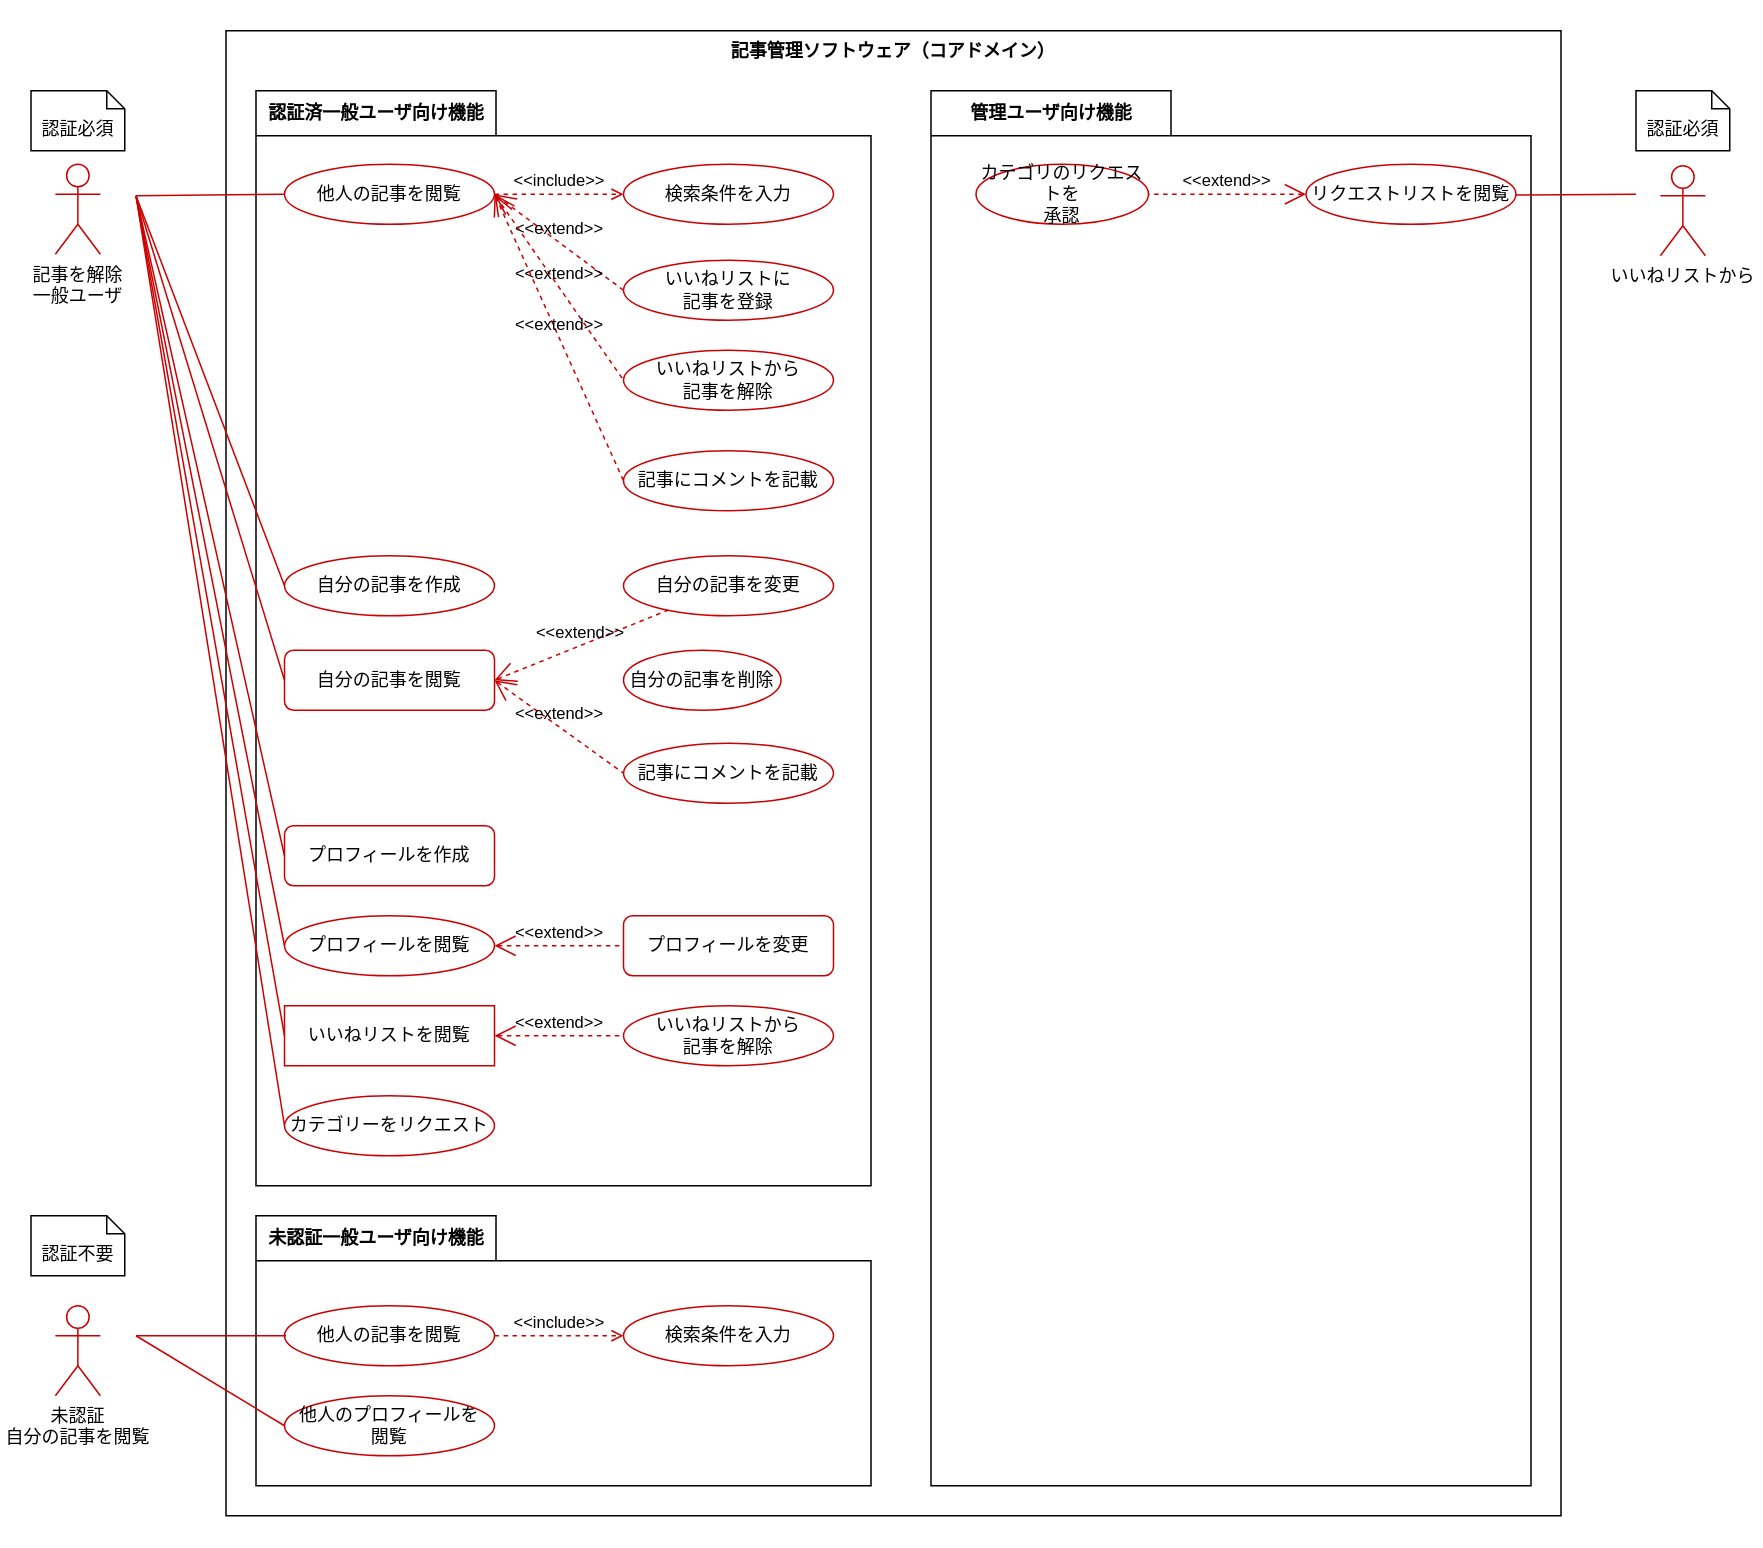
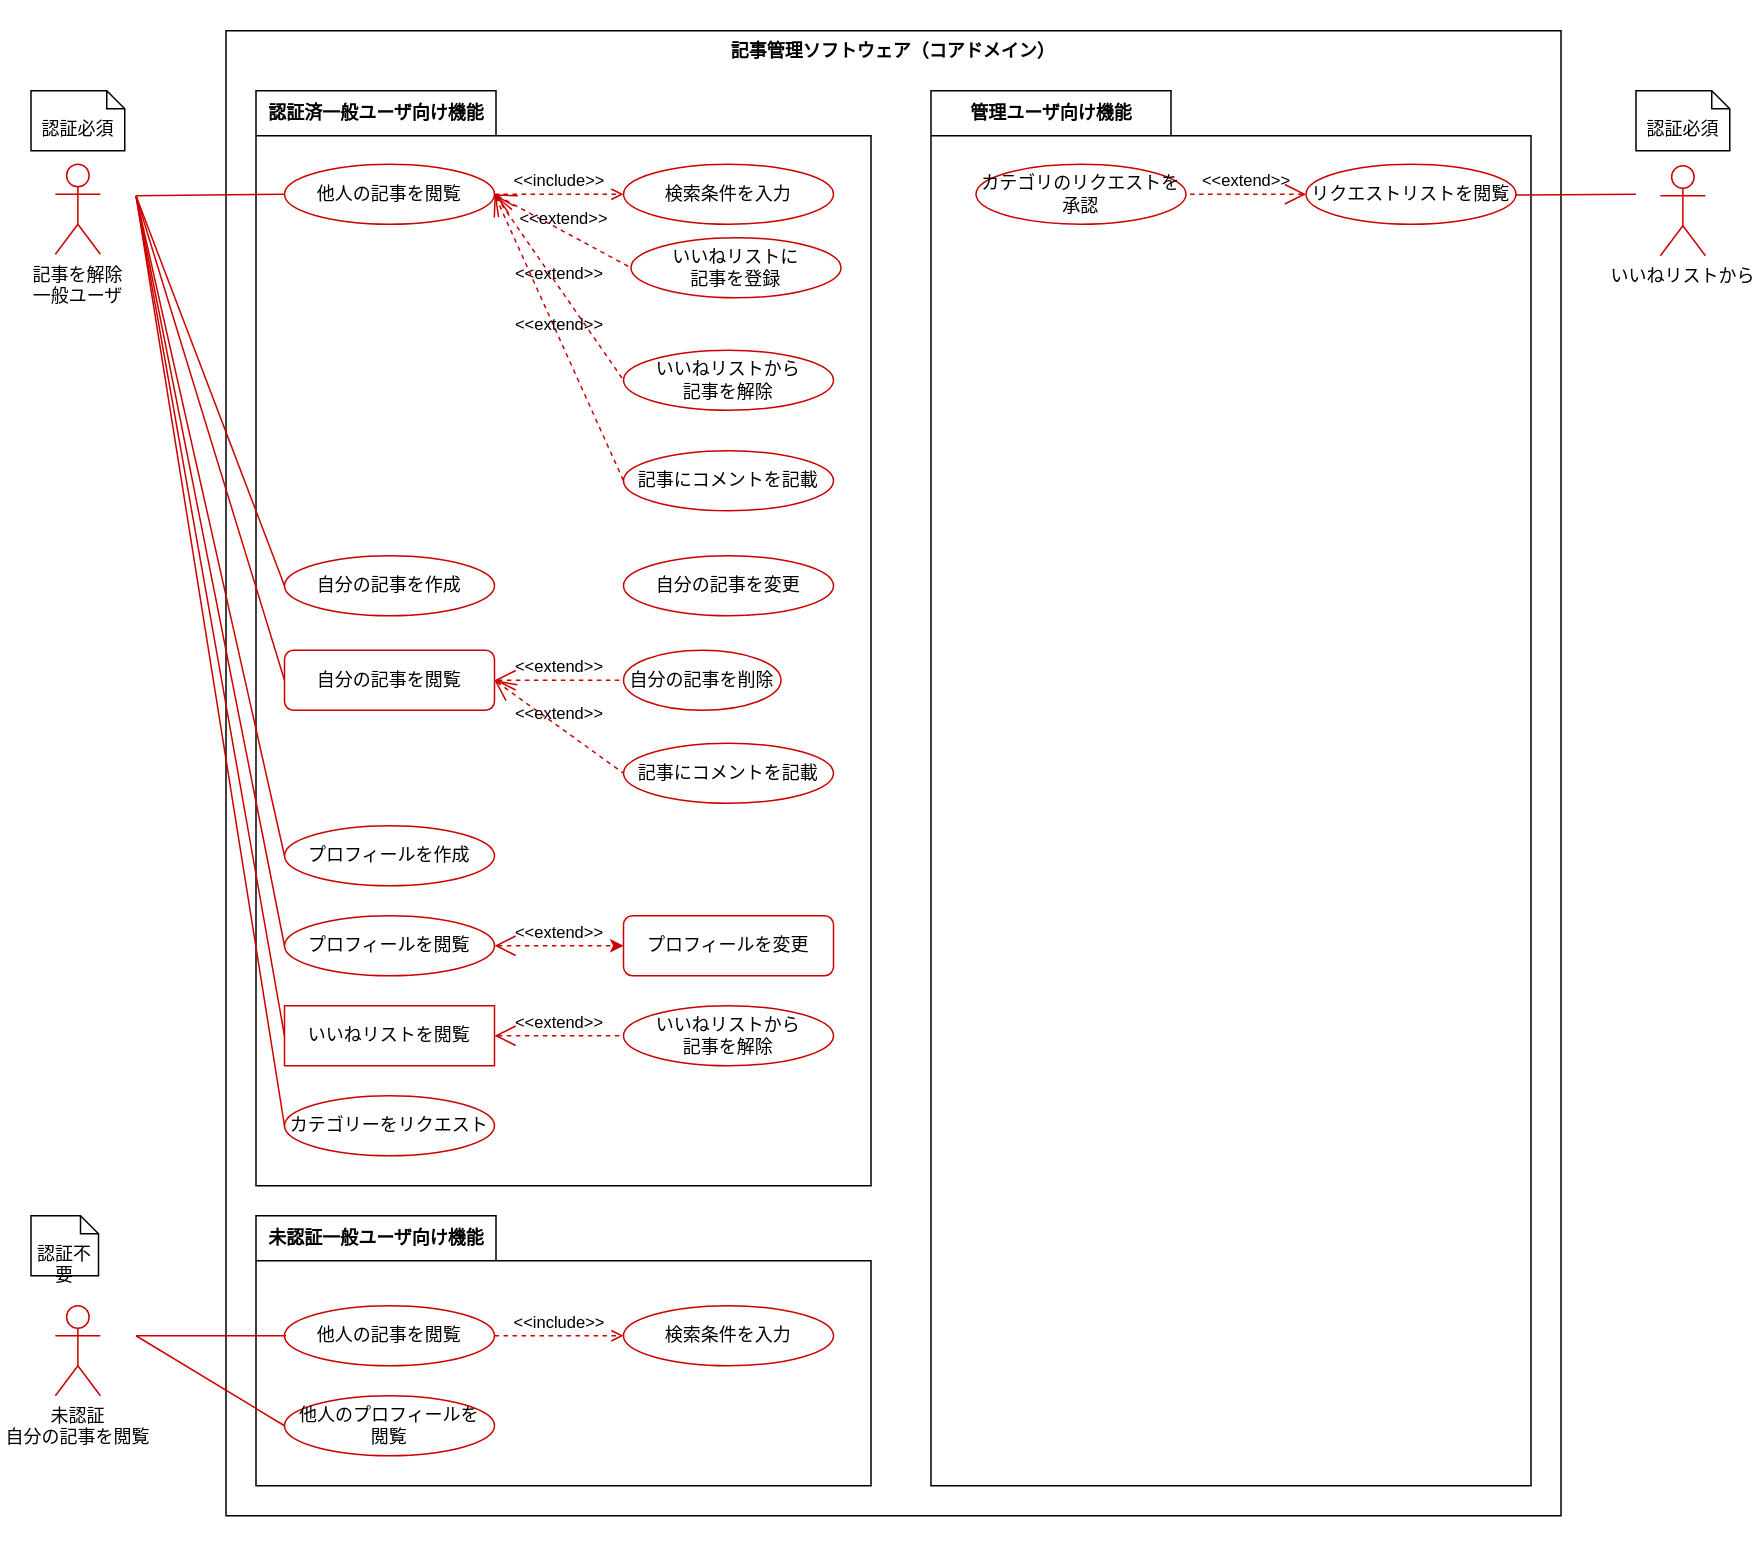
- <mxCell id="49" value="カテゴリのリクエストを&lt;br&gt;承認" style="ellipse;whiteSpace=wrap;html=1;strokeColor=#CC0000;" vertex="1" parent="1"><mxGeometry x="650" y="109" width="115" height="40" as="geometry" /></mxCell>
+ <mxCell id="49" value="カテゴリのリクエストを&lt;br&gt;承認" style="ellipse;whiteSpace=wrap;html=1;strokeColor=#CC0000;" vertex="1" parent="1"><mxGeometry x="650" y="109" width="140" height="40" as="geometry" /></mxCell>
- <mxCell id="20" value="いいねリストに&lt;br&gt;記事を登録" style="ellipse;whiteSpace=wrap;html=1;strokeColor=#CC0000;" parent="1" vertex="1"><mxGeometry x="415" y="173" width="140" height="40" as="geometry" /></mxCell>
+ <mxCell id="20" value="いいねリストに&lt;br&gt;記事を登録" style="ellipse;whiteSpace=wrap;html=1;strokeColor=#CC0000;" parent="1" vertex="1"><mxGeometry x="420" y="158" width="140" height="40" as="geometry" /></mxCell>
- <mxCell id="35" value="&amp;lt;&amp;lt;extend&amp;gt;&amp;gt;" style="edgeStyle=none;html=1;startArrow=open;endArrow=none;startSize=12;verticalAlign=bottom;dashed=1;labelBackgroundColor=none;exitX=1;exitY=0.5;exitDx=0;exitDy=0;strokeColor=#CC0000;" parent="1" source="33" target="9" edge="1"><mxGeometry width="160" relative="1" as="geometry"><mxPoint x="350" y="452.58" as="sourcePoint" /><mxPoint x="420" y="452.58" as="targetPoint" /></mxGeometry></mxCell>
+ <mxCell id="35" value="&amp;lt;&amp;lt;extend&amp;gt;&amp;gt;" style="edgeStyle=none;html=1;startArrow=open;endArrow=none;startSize=12;verticalAlign=bottom;dashed=1;labelBackgroundColor=none;exitX=1;exitY=0.5;exitDx=0;exitDy=0;entryX=0;entryY=0.5;entryDx=0;entryDy=0;strokeColor=#CC0000;" parent="1" source="33" target="8" edge="1"><mxGeometry width="160" relative="1" as="geometry"><mxPoint x="350" y="452.58" as="sourcePoint" /><mxPoint x="420" y="452.58" as="targetPoint" /></mxGeometry></mxCell>
- <mxCell id="26" value="プロフィールを作成" style="whiteSpace=wrap;html=1;strokeColor=#CC0000;rounded=1;" parent="1" vertex="1"><mxGeometry x="189" y="550" width="140" height="40" as="geometry" /></mxCell>
+ <mxCell id="26" value="プロフィールを作成" style="ellipse;whiteSpace=wrap;html=1;strokeColor=#CC0000;" parent="1" vertex="1"><mxGeometry x="189" y="550" width="140" height="40" as="geometry" /></mxCell>
- <mxCell id="36" value="&amp;lt;&amp;lt;extend&amp;gt;&amp;gt;" style="edgeStyle=none;html=1;startArrow=open;endArrow=none;startSize=12;verticalAlign=bottom;dashed=1;labelBackgroundColor=none;entryX=0;entryY=0.5;entryDx=0;entryDy=0;strokeColor=#CC0000;exitX=1;exitY=0.5;exitDx=0;exitDy=0;" parent="1" source="28" target="27" edge="1"><mxGeometry width="160" relative="1" as="geometry"><mxPoint x="340" y="510" as="sourcePoint" /><mxPoint x="415" y="580" as="targetPoint" /></mxGeometry></mxCell>
+ <mxCell id="36" value="&amp;lt;&amp;lt;extend&amp;gt;&amp;gt;" style="edgeStyle=none;html=1;startArrow=open;endArrow=classic;startSize=12;verticalAlign=bottom;dashed=1;labelBackgroundColor=none;entryX=0;entryY=0.5;entryDx=0;entryDy=0;strokeColor=#CC0000;exitX=1;exitY=0.5;exitDx=0;exitDy=0;" parent="1" source="28" target="27" edge="1"><mxGeometry width="160" relative="1" as="geometry"><mxPoint x="340" y="510" as="sourcePoint" /><mxPoint x="415" y="580" as="targetPoint" /></mxGeometry></mxCell>
- <mxCell id="21" value="認証不要" style="shape=note2;boundedLbl=1;whiteSpace=wrap;html=1;size=12;verticalAlign=top;align=center;direction=east;" parent="1" vertex="1"><mxGeometry x="20" y="810" width="62.5" height="40" as="geometry" /></mxCell>
+ <mxCell id="21" value="認証不要" style="shape=note2;boundedLbl=1;whiteSpace=wrap;html=1;size=12;verticalAlign=top;align=center;direction=east;" parent="1" vertex="1"><mxGeometry x="20" y="810" width="45" height="40" as="geometry" /></mxCell>
